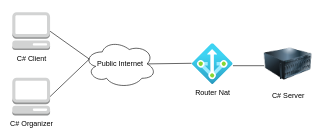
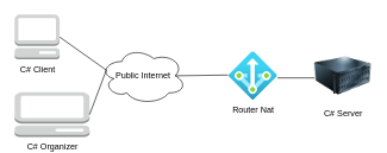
- <mxCell id="4" value="C# Organizer" style="outlineConnect=0;dashed=0;verticalLabelPosition=bottom;verticalAlign=top;align=center;html=1;shape=mxgraph.aws3.management_console;fillColor=#D2D3D3;gradientColor=none;" vertex="1" parent="1"><mxGeometry x="20" y="129" width="63" height="63" as="geometry" /></mxCell>
+ <mxCell id="4" value="C# Organizer" style="outlineConnect=0;dashed=0;verticalLabelPosition=bottom;verticalAlign=top;align=center;html=1;shape=mxgraph.aws3.management_console;fillColor=#D2D3D3;gradientColor=none;" vertex="1" parent="1"><mxGeometry x="20" y="129" width="105" height="63" as="geometry" /></mxCell>
